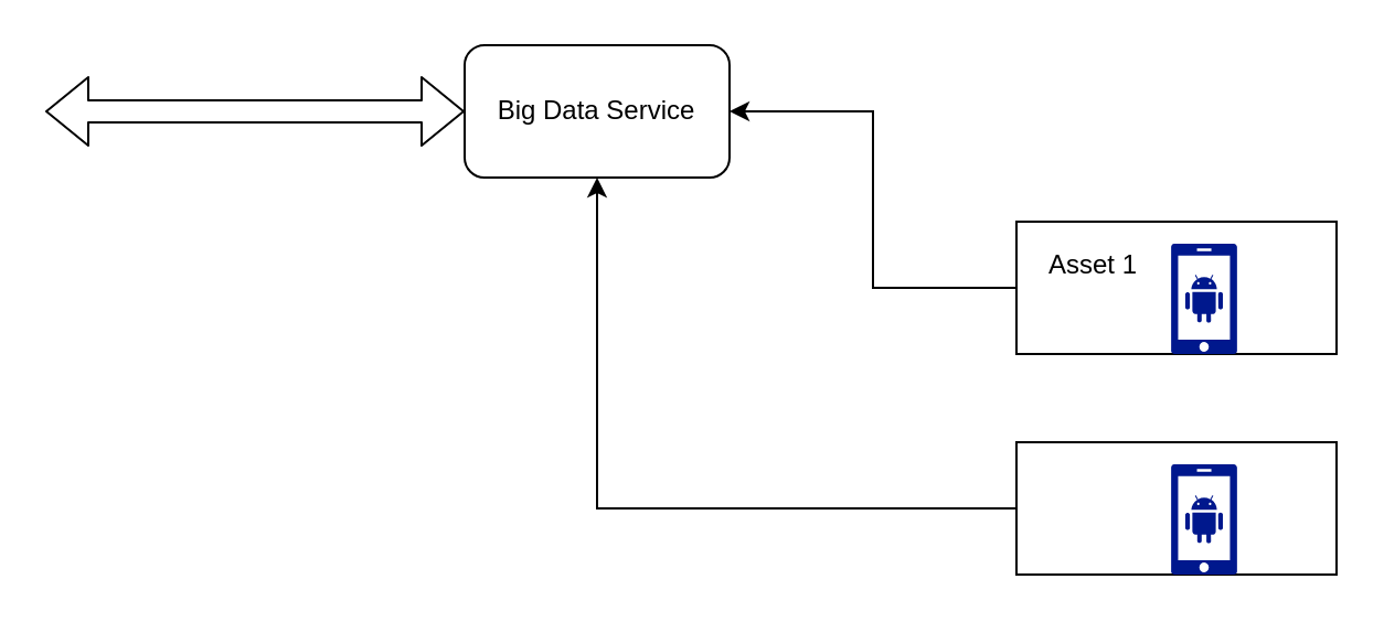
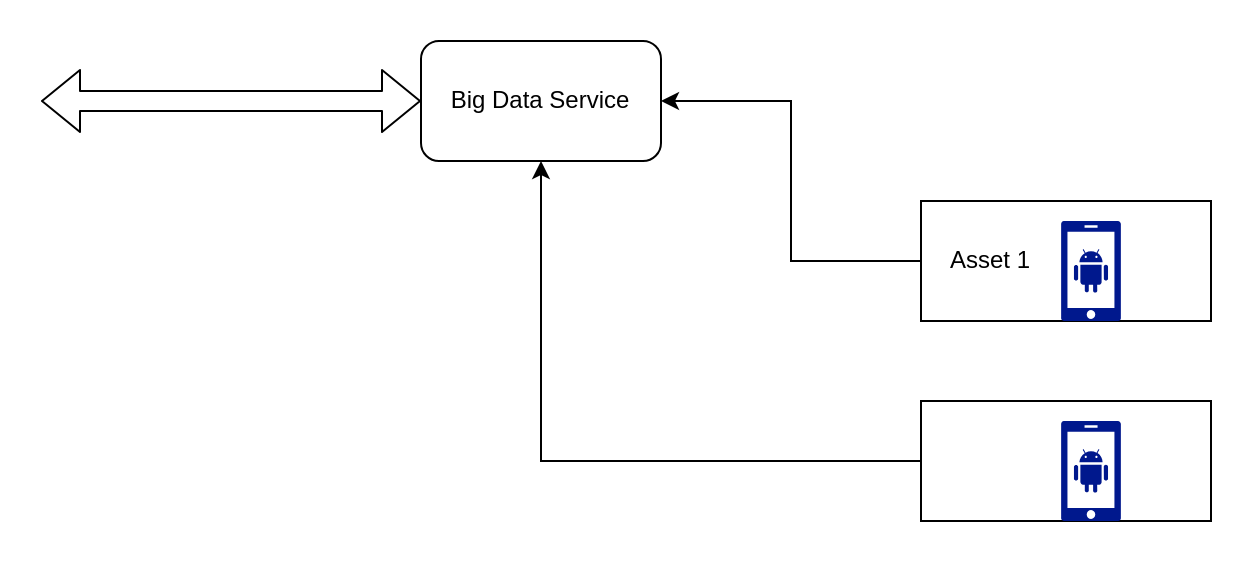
- <mxCell id="6" value="Asset 1" style="text;html=1;strokeColor=none;fillColor=none;align=center;verticalAlign=middle;whiteSpace=wrap;rounded=0;" vertex="1" parent="3"><mxGeometry x="10" y="10" width="50" height="20" as="geometry" /></mxCell>
+ <mxCell id="6" value="Asset 1" style="text;html=1;strokeColor=none;fillColor=none;align=center;verticalAlign=middle;whiteSpace=wrap;rounded=0;" vertex="1" parent="3"><mxGeometry x="10" y="20" width="50" height="20" as="geometry" /></mxCell>
